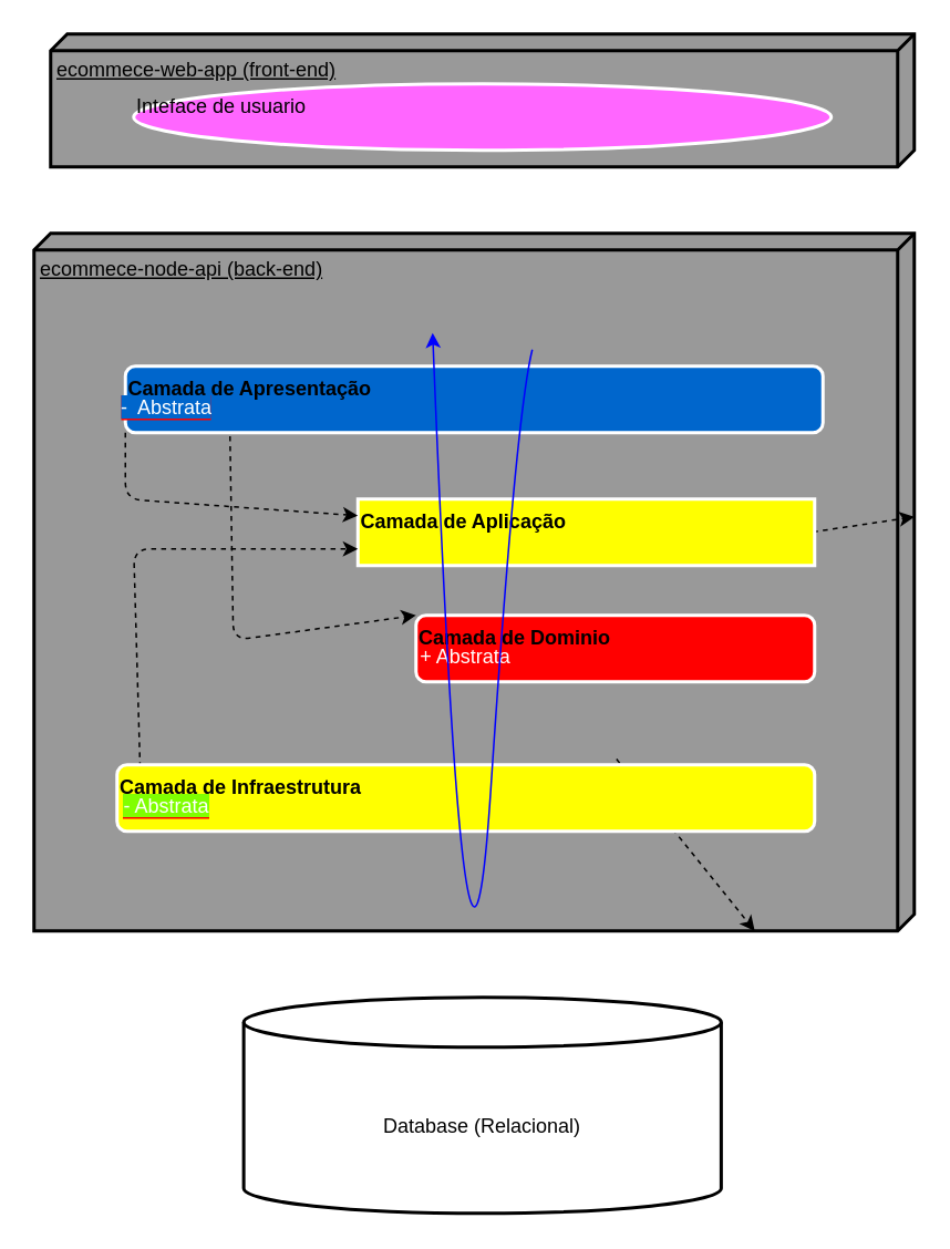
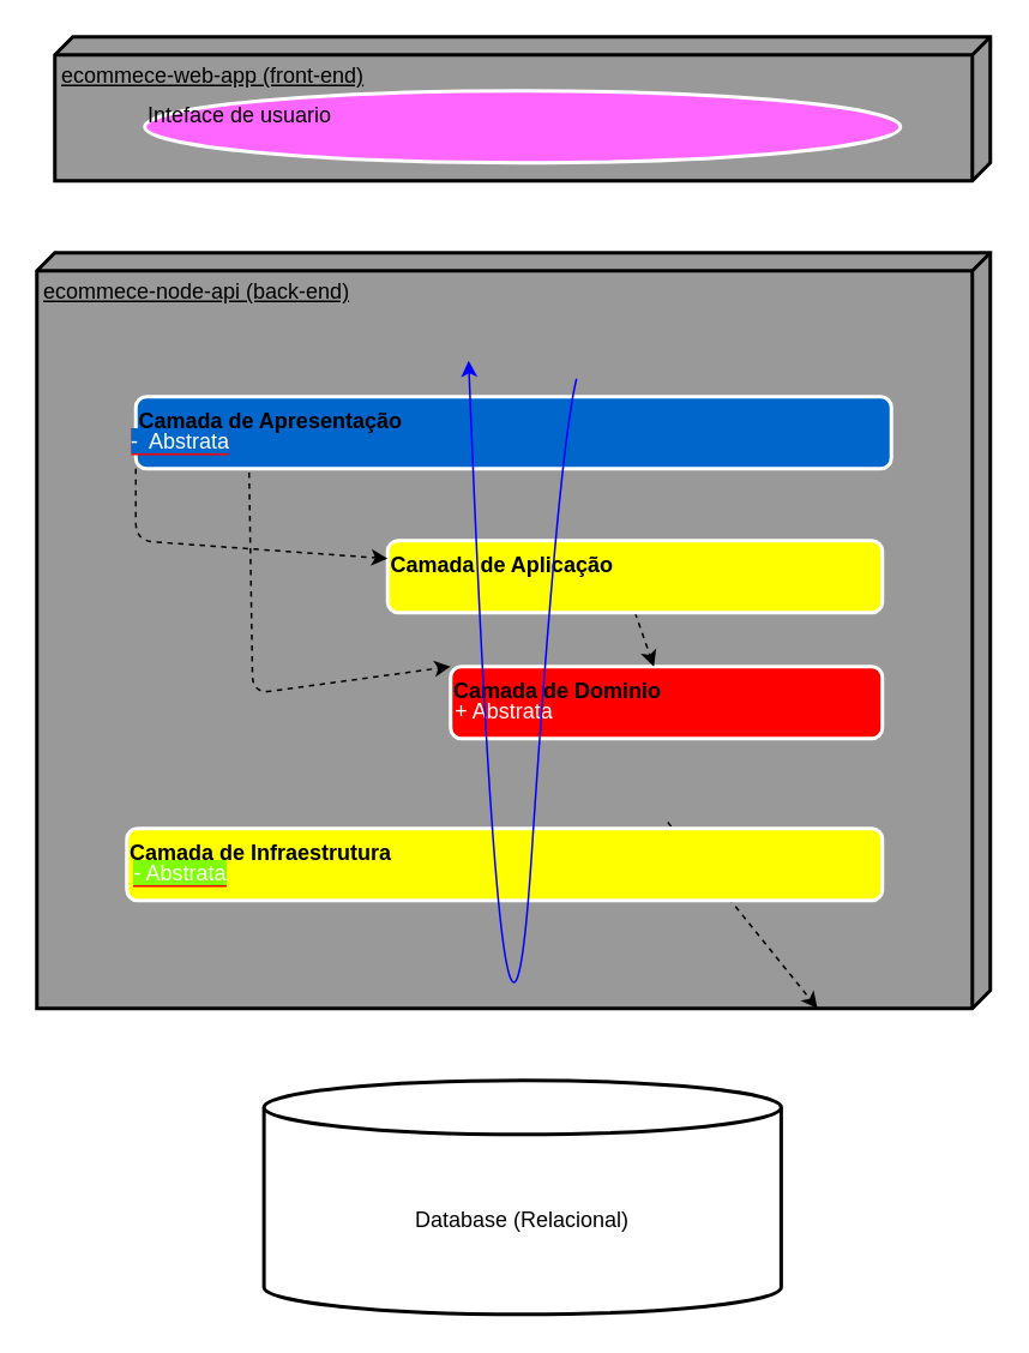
- <mxCell id="6" style="edgeStyle=none;html=1;exitX=0.5;exitY=1;exitDx=0;exitDy=0;fontColor=#000000;dashed=1;strokeColor=#000000;" parent="1" source="7" target="2" edge="1"><mxGeometry relative="1" as="geometry" /></mxCell>
+ <mxCell id="6" style="edgeStyle=none;html=1;exitX=0.5;exitY=1;exitDx=0;exitDy=0;fontColor=#000000;dashed=1;strokeColor=#000000;" parent="1" source="7" target="5" edge="1"><mxGeometry relative="1" as="geometry" /></mxCell>
- <mxCell id="7" value="&lt;font color=&quot;#000000&quot;&gt;&lt;b&gt;Camada de Aplicação&lt;/b&gt;&lt;/font&gt;" style="whiteSpace=wrap;html=1;strokeWidth=2;verticalAlign=top;align=left;fillColor=#FFFF00;fontColor=#ffffff;strokeColor=#FFFFFF;rounded=0;" parent="1" vertex="1"><mxGeometry x="215" y="300" width="275" height="40" as="geometry" /></mxCell>
+ <mxCell id="7" value="&lt;font color=&quot;#000000&quot;&gt;&lt;b&gt;Camada de Aplicação&lt;/b&gt;&lt;/font&gt;" style="rounded=1;whiteSpace=wrap;html=1;strokeWidth=2;verticalAlign=top;align=left;fillColor=#FFFF00;fontColor=#ffffff;strokeColor=#FFFFFF;" parent="1" vertex="1"><mxGeometry x="215" y="300" width="275" height="40" as="geometry" /></mxCell>
- <mxCell id="9" style="edgeStyle=none;html=1;exitX=0.033;exitY=0.035;exitDx=0;exitDy=0;entryX=0;entryY=0.75;entryDx=0;entryDy=0;dashed=1;fontColor=#000000;exitPerimeter=0;strokeColor=#000000;" parent="1" source="10" target="7" edge="1"><mxGeometry relative="1" as="geometry"><Array as="points"><mxPoint x="80" y="330" /></Array></mxGeometry></mxCell>
